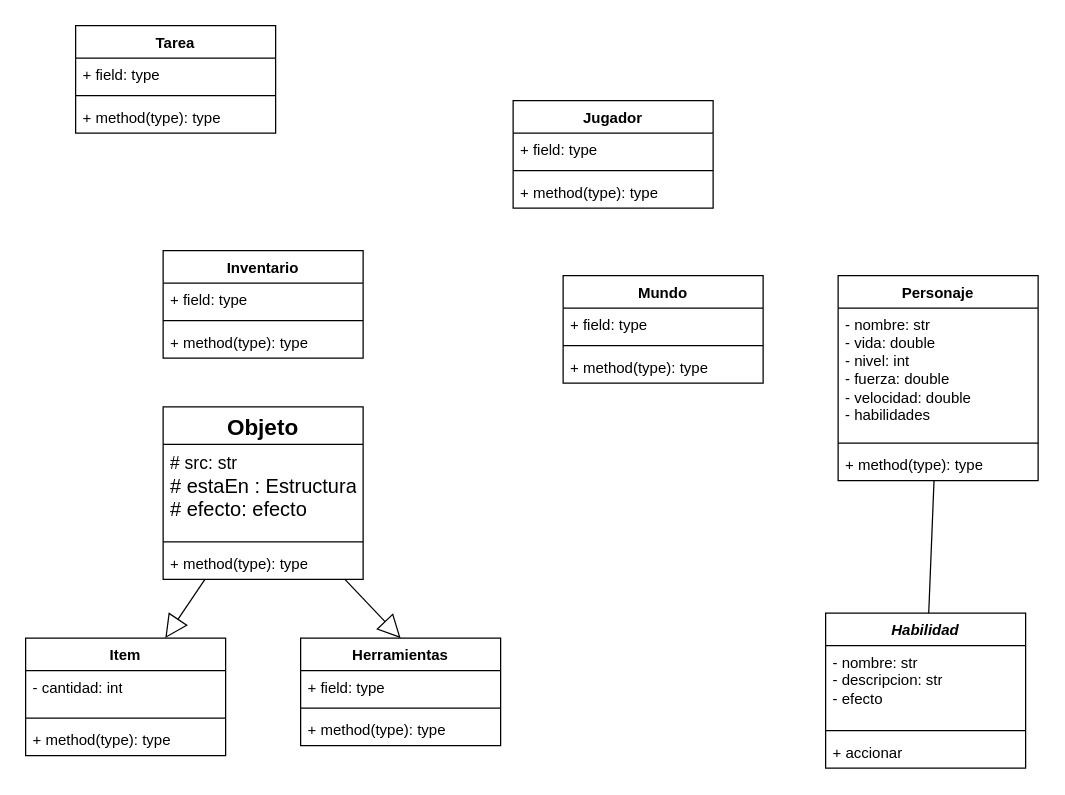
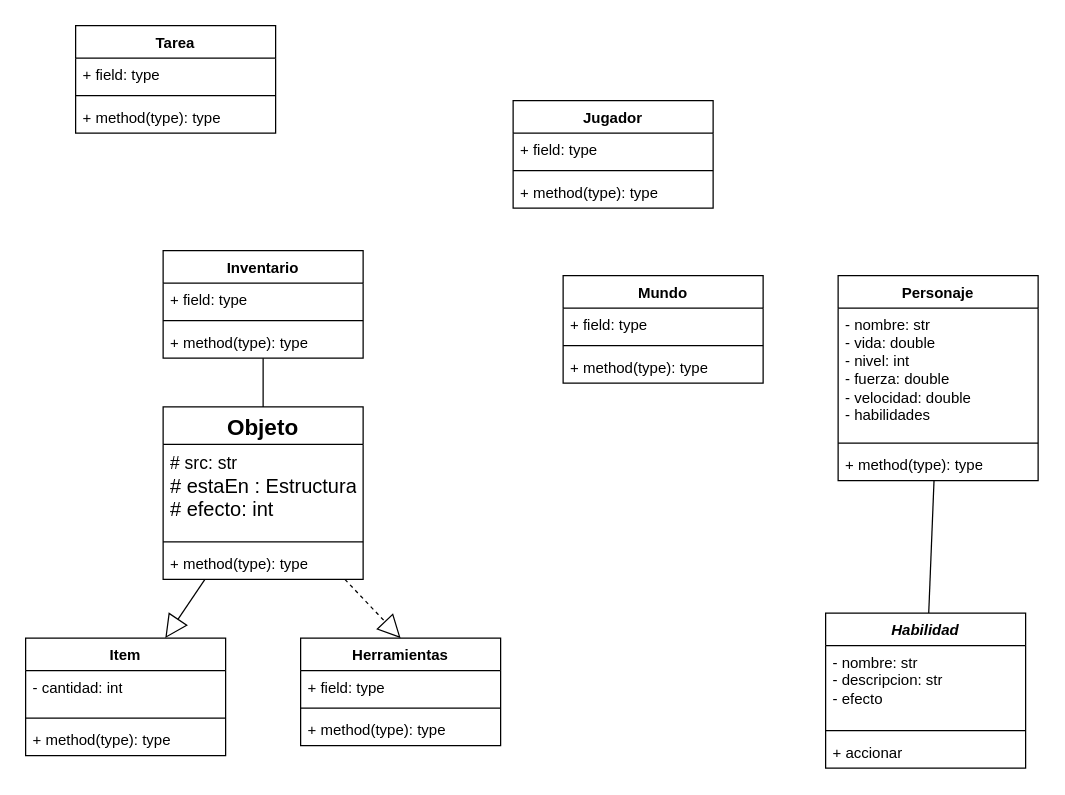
+ <mxCell id="37" value="" style="endArrow=none;html=1;edgeStyle=orthogonalEdgeStyle;fontFamily=Helvetica;fontSize=12;fontColor=default;fontStyle=1;" edge="1" parent="1" source="27" target="18"><mxGeometry relative="1" as="geometry"><mxPoint x="180" y="380" as="sourcePoint" /><mxPoint x="310" y="460" as="targetPoint" /></mxGeometry></mxCell>
- <mxCell id="28" value="&lt;div&gt;&lt;font style=&quot;font-size: 14px;&quot;&gt;# src: str&lt;/font&gt;&lt;/div&gt;&lt;font size=&quot;3&quot; style=&quot;&quot;&gt;# estaEn : Estructura&lt;/font&gt;&lt;div&gt;&lt;font size=&quot;3&quot;&gt;# efecto: efecto&lt;/font&gt;&lt;/div&gt;&lt;div&gt;&lt;br&gt;&lt;/div&gt;" style="text;strokeColor=none;fillColor=none;align=left;verticalAlign=top;spacingLeft=4;spacingRight=4;overflow=hidden;rotatable=0;points=[[0,0.5],[1,0.5]];portConstraint=eastwest;whiteSpace=wrap;html=1;" vertex="1" parent="27"><mxGeometry y="30" width="160" height="74" as="geometry" /></mxCell>
+ <mxCell id="28" value="&lt;div&gt;&lt;font style=&quot;font-size: 14px;&quot;&gt;# src: str&lt;/font&gt;&lt;/div&gt;&lt;font size=&quot;3&quot; style=&quot;&quot;&gt;# estaEn : Estructura&lt;/font&gt;&lt;div&gt;&lt;font size=&quot;3&quot;&gt;# efecto: int&lt;/font&gt;&lt;/div&gt;&lt;div&gt;&lt;br&gt;&lt;/div&gt;" style="text;strokeColor=none;fillColor=none;align=left;verticalAlign=top;spacingLeft=4;spacingRight=4;overflow=hidden;rotatable=0;points=[[0,0.5],[1,0.5]];portConstraint=eastwest;whiteSpace=wrap;html=1;" vertex="1" parent="27"><mxGeometry y="30" width="160" height="74" as="geometry" /></mxCell>
- <mxCell id="35" value="" style="endArrow=block;endSize=16;endFill=0;html=1;fontFamily=Helvetica;fontSize=12;fontColor=default;fontStyle=1;entryX=0.5;entryY=0;entryDx=0;entryDy=0;" edge="1" parent="1" source="27" target="14"><mxGeometry width="160" relative="1" as="geometry"><mxPoint x="400" y="140" as="sourcePoint" /><mxPoint x="400" y="214" as="targetPoint" /></mxGeometry></mxCell>
+ <mxCell id="35" value="" style="endArrow=block;endSize=16;endFill=0;html=1;fontFamily=Helvetica;fontSize=12;fontColor=default;fontStyle=1;entryX=0.5;entryY=0;entryDx=0;entryDy=0;dashed=1;" edge="1" parent="1" source="27" target="14"><mxGeometry width="160" relative="1" as="geometry"><mxPoint x="400" y="140" as="sourcePoint" /><mxPoint x="400" y="214" as="targetPoint" /></mxGeometry></mxCell>
